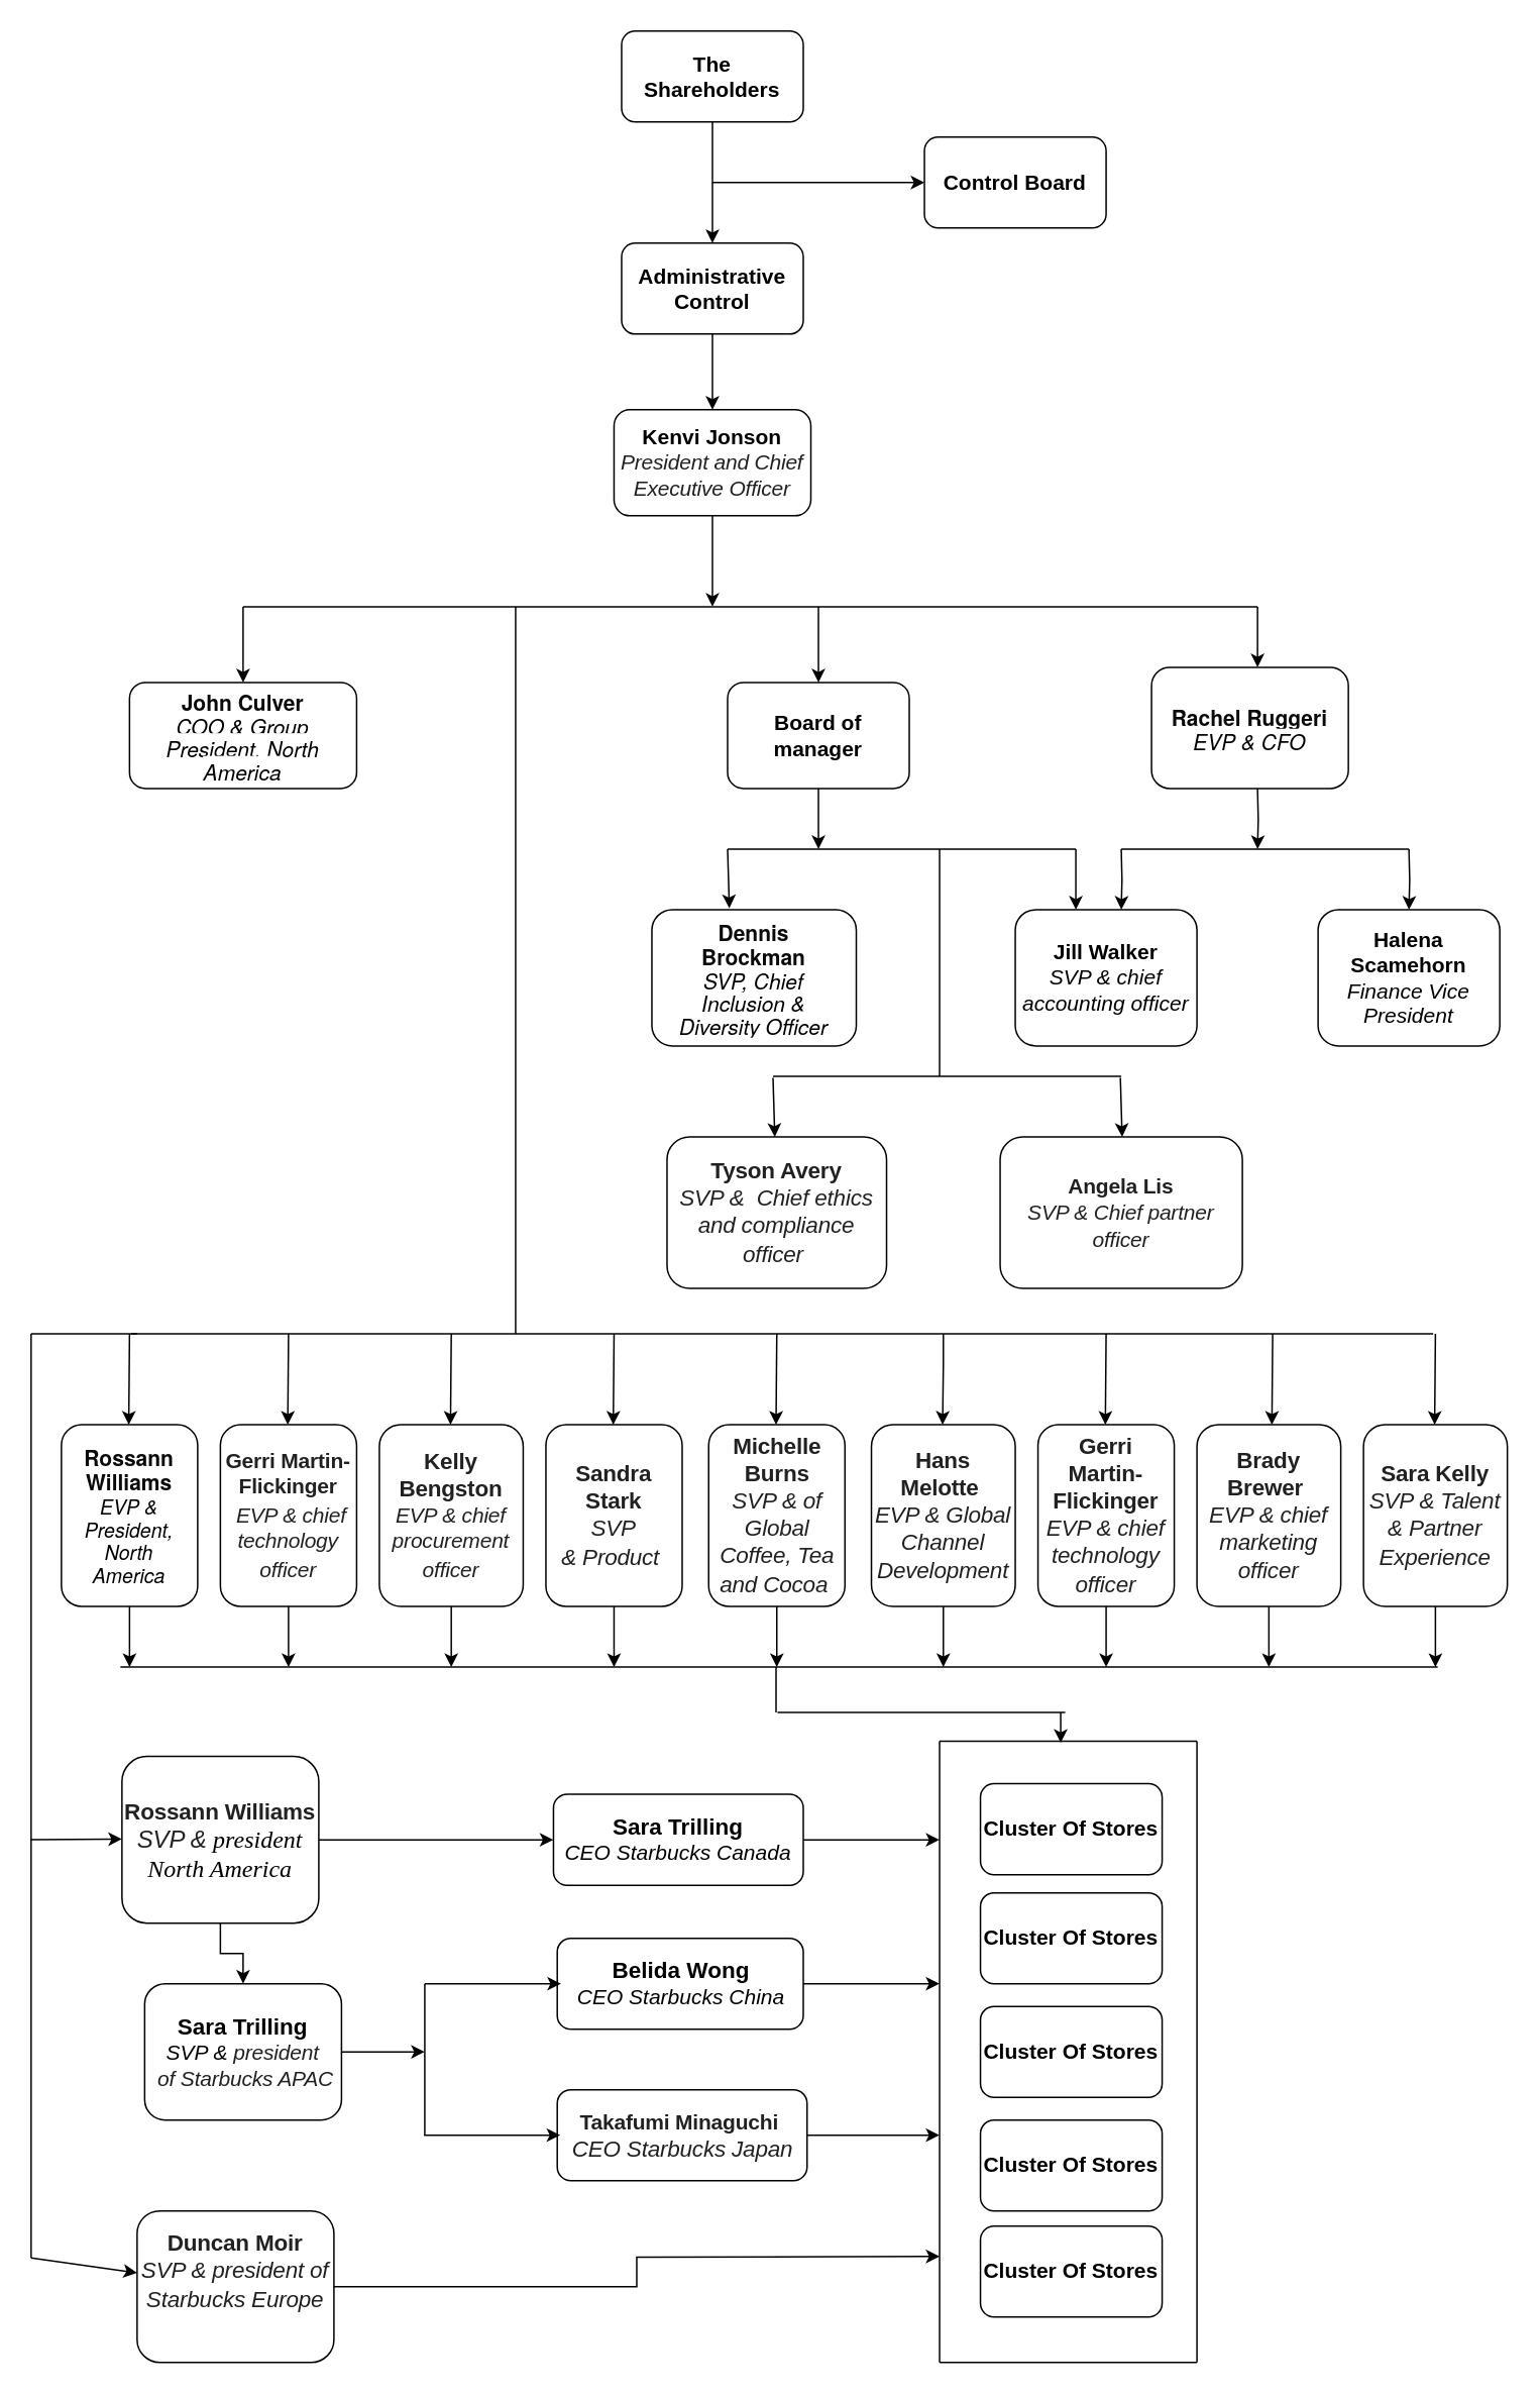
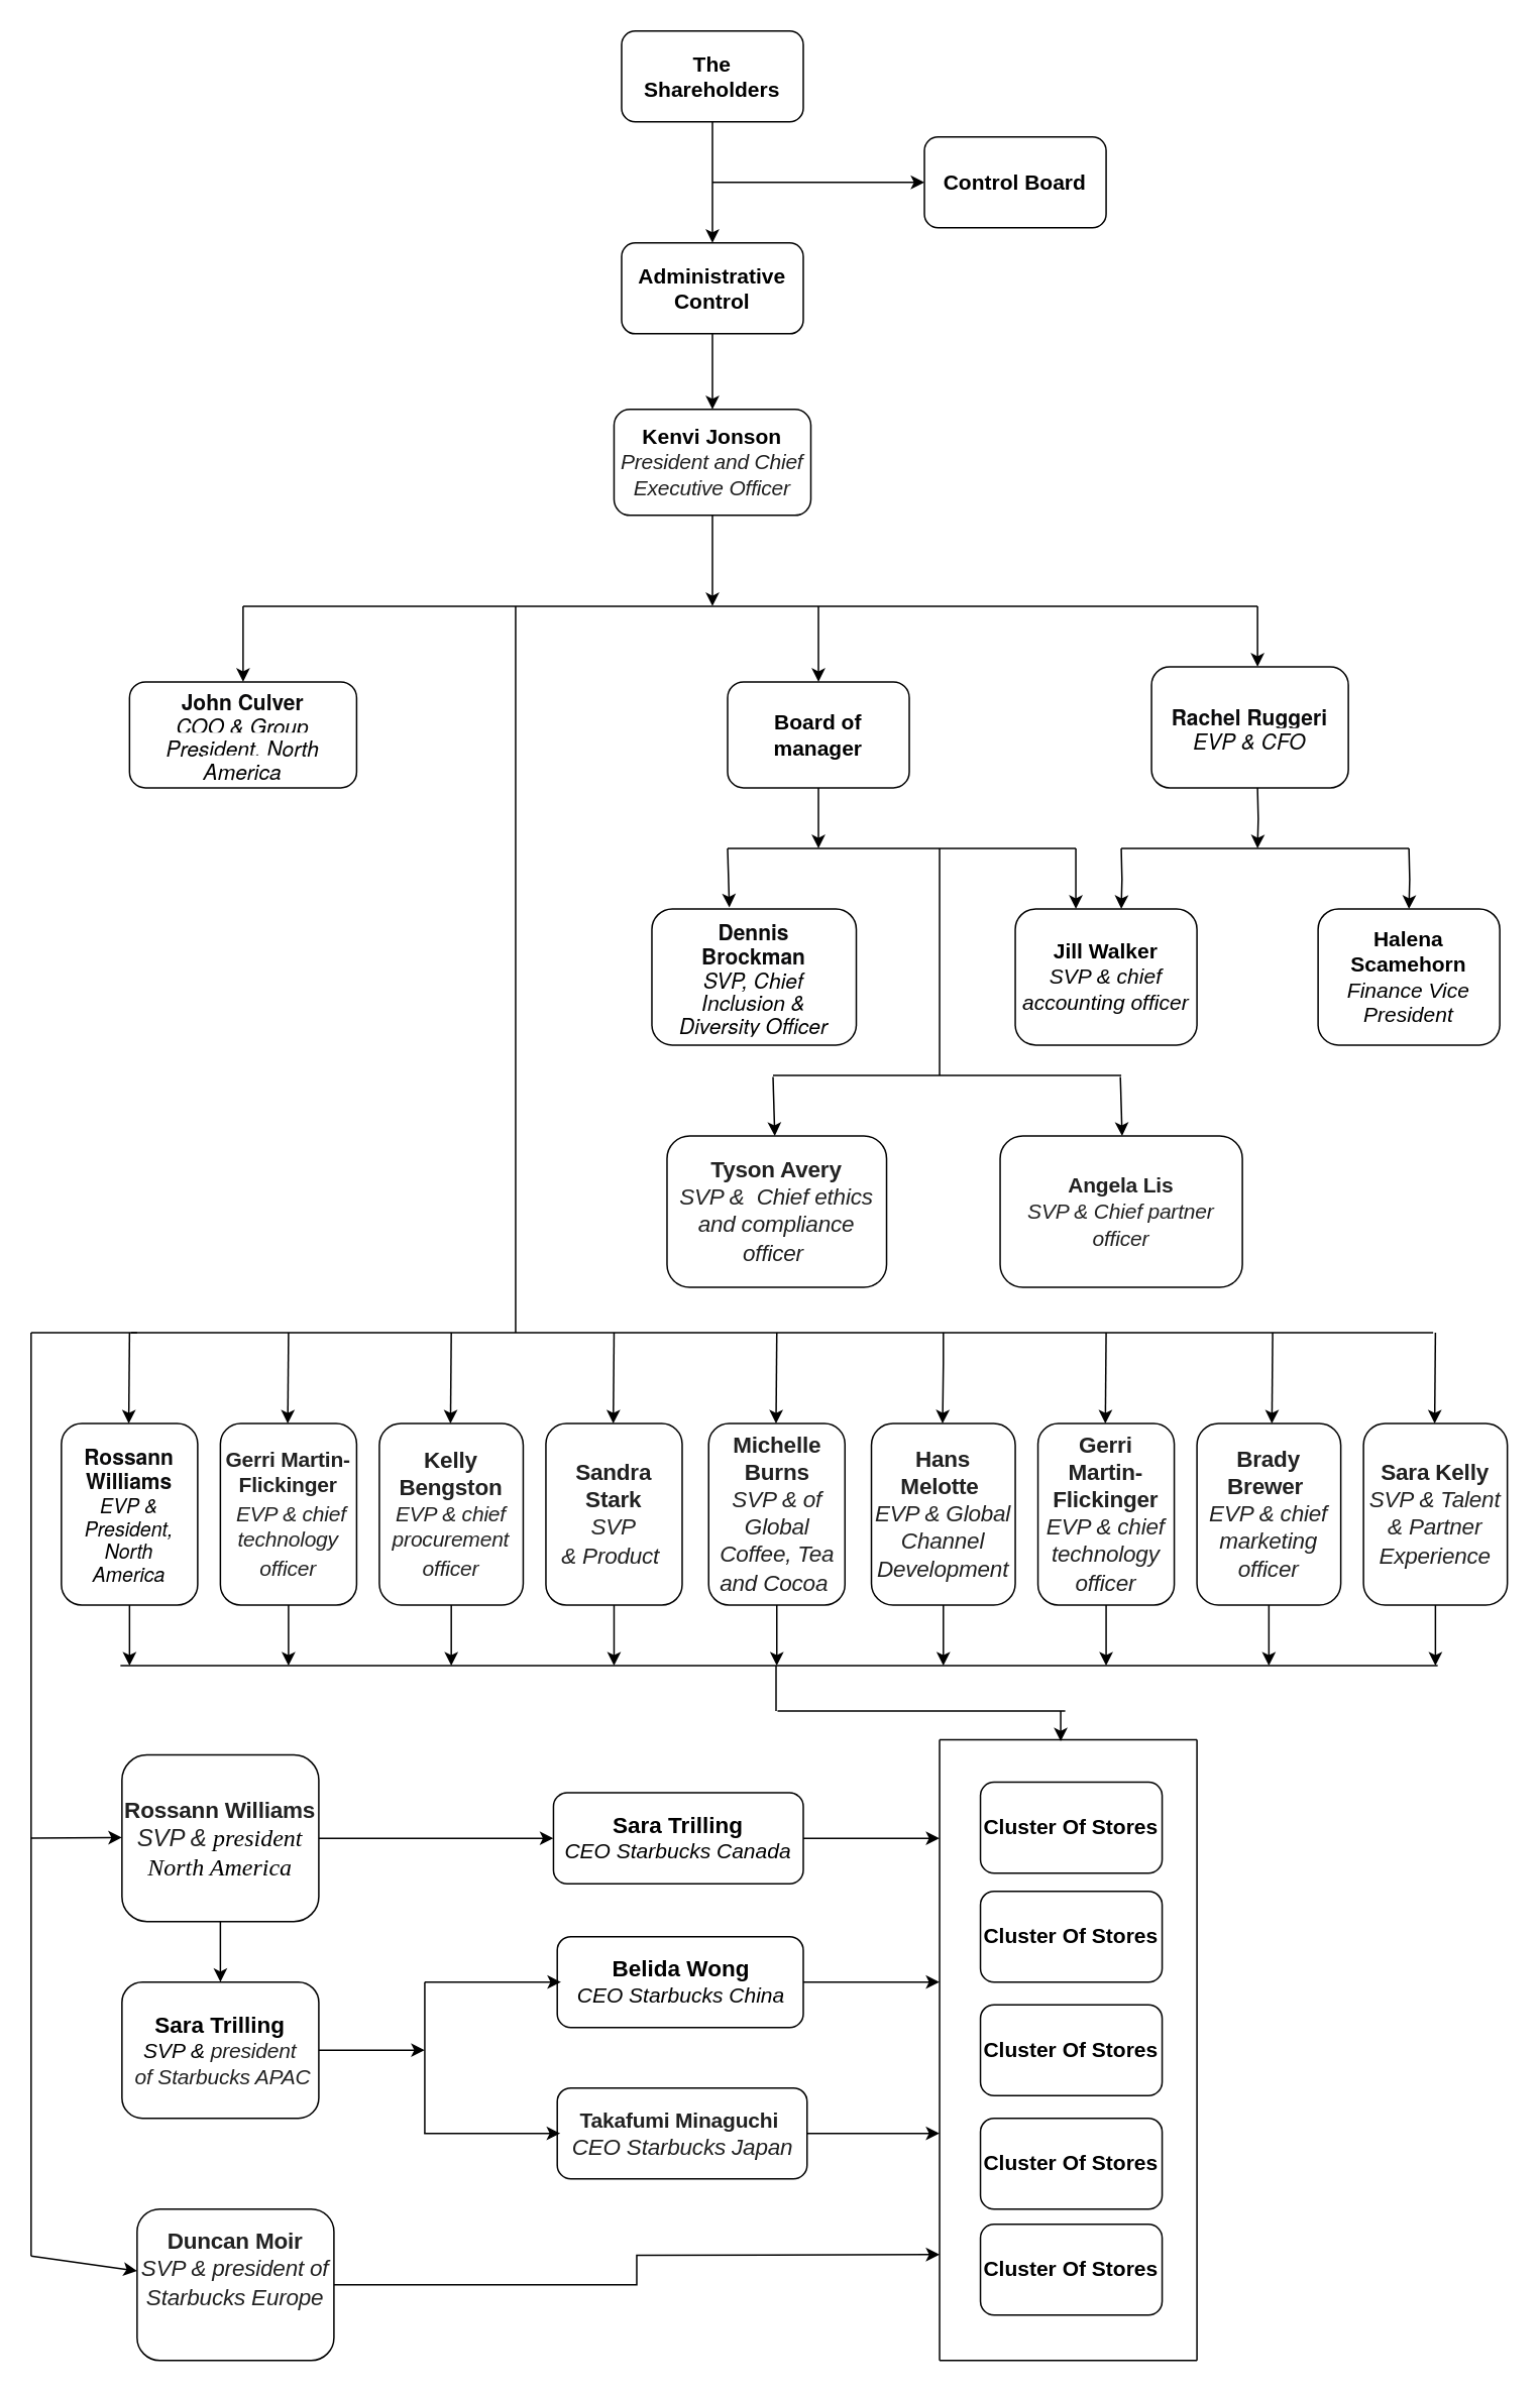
- <mxCell id="67" value="&lt;font style=&quot;font-size: 15px&quot;&gt;&lt;b&gt;Sara Trilling&lt;/b&gt;&lt;/font&gt;&lt;br&gt;&lt;i&gt;SVP &amp;amp;&amp;nbsp;&lt;span style=&quot;color: rgba(0 , 0 , 0 , 0.87) ; letter-spacing: -0.14px ; background-color: rgb(255 , 255 , 255)&quot;&gt;president&lt;/span&gt;&lt;br&gt;&amp;nbsp;&lt;span style=&quot;color: rgba(0 , 0 , 0 , 0.87) ; letter-spacing: -0.14px ; background-color: rgb(255 , 255 , 255)&quot;&gt;of Starbucks APAC&lt;/span&gt;&lt;/i&gt;" style="rounded=1;whiteSpace=wrap;html=1;fontSize=14;fontColor=#000000;" vertex="1" parent="1"><mxGeometry x="95" y="1309" width="130" height="90" as="geometry" /></mxCell>
+ <mxCell id="67" value="&lt;font style=&quot;font-size: 15px&quot;&gt;&lt;b&gt;Sara Trilling&lt;/b&gt;&lt;/font&gt;&lt;br&gt;&lt;i&gt;SVP &amp;amp;&amp;nbsp;&lt;span style=&quot;color: rgba(0 , 0 , 0 , 0.87) ; letter-spacing: -0.14px ; background-color: rgb(255 , 255 , 255)&quot;&gt;president&lt;/span&gt;&lt;br&gt;&amp;nbsp;&lt;span style=&quot;color: rgba(0 , 0 , 0 , 0.87) ; letter-spacing: -0.14px ; background-color: rgb(255 , 255 , 255)&quot;&gt;of Starbucks APAC&lt;/span&gt;&lt;/i&gt;" style="rounded=1;whiteSpace=wrap;html=1;fontSize=14;fontColor=#000000;" vertex="1" parent="1"><mxGeometry x="80" y="1309" width="130" height="90" as="geometry" /></mxCell>
